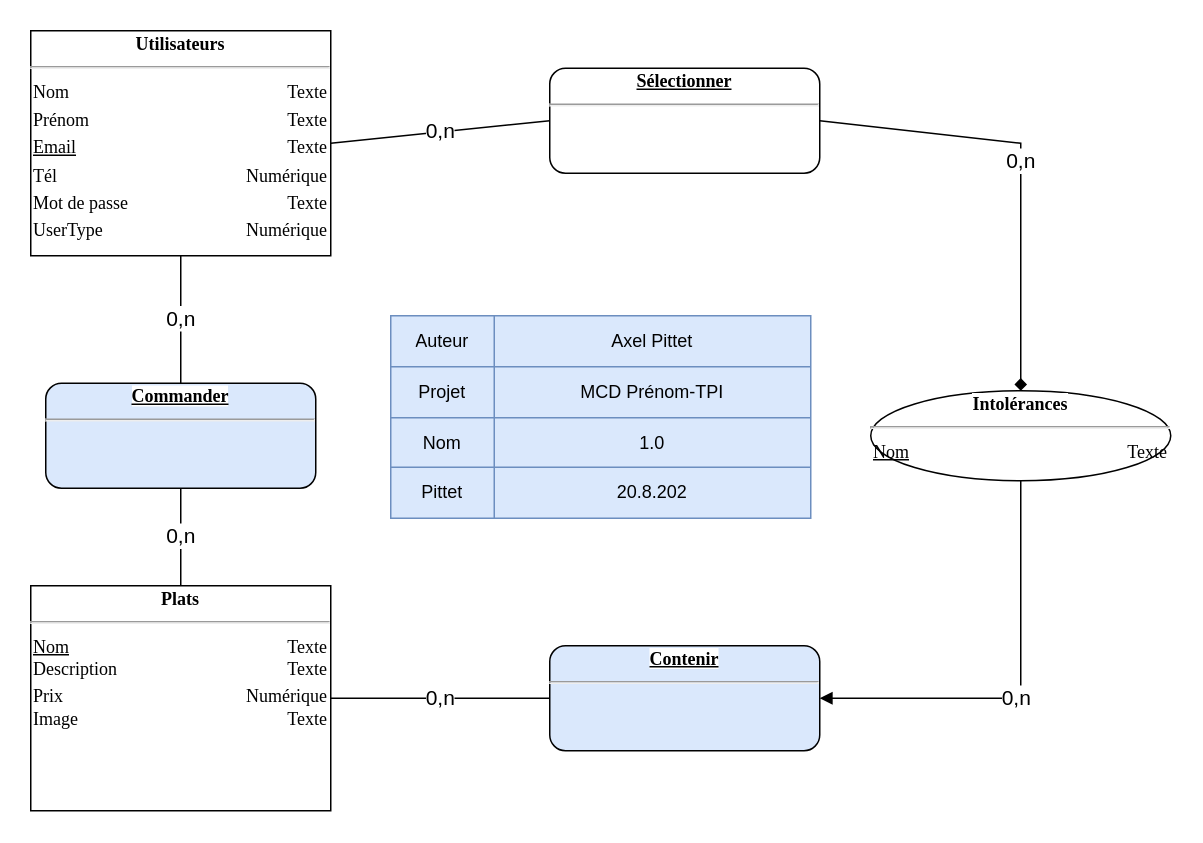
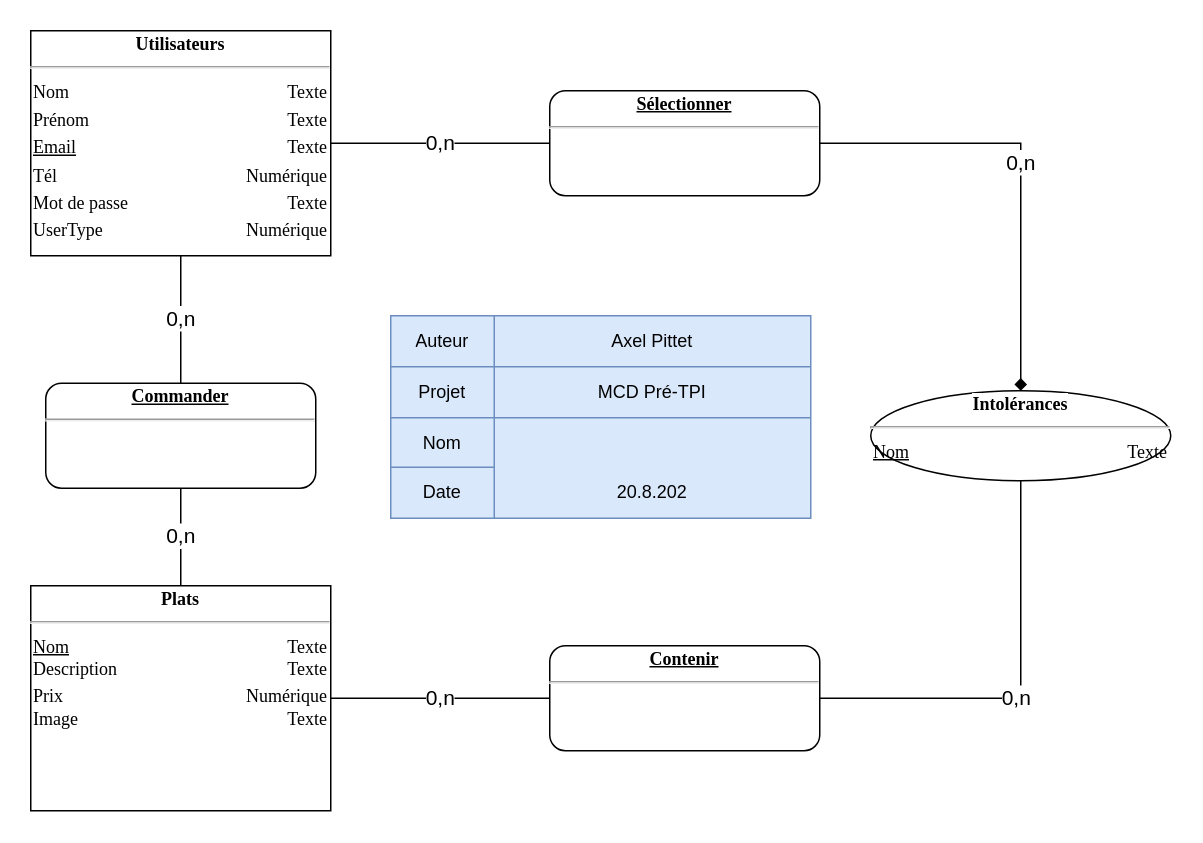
- <mxCell id="6" value="&lt;div style=&quot;box-sizing: border-box ; width: 100% ; padding: 2px&quot;&gt;&lt;span style=&quot;background-color: rgb(255 , 255 , 255)&quot;&gt;&lt;b&gt;&lt;u&gt;Sélectionner&lt;/u&gt;&lt;/b&gt;&lt;/span&gt;&lt;/div&gt;&lt;hr&gt;" style="verticalAlign=top;align=center;overflow=fill;html=1;rounded=1;shadow=0;comic=0;labelBackgroundColor=none;strokeColor=#000000;strokeWidth=1;fillColor=#ffffff;fontFamily=Verdana;fontSize=12;fontColor=#000000;" parent="1" vertex="1"><mxGeometry x="366" y="45" width="180" height="70" as="geometry" /></mxCell>
+ <mxCell id="6" value="&lt;div style=&quot;box-sizing: border-box ; width: 100% ; padding: 2px&quot;&gt;&lt;span style=&quot;background-color: rgb(255 , 255 , 255)&quot;&gt;&lt;b&gt;&lt;u&gt;Sélectionner&lt;/u&gt;&lt;/b&gt;&lt;/span&gt;&lt;/div&gt;&lt;hr&gt;" style="verticalAlign=top;align=center;overflow=fill;html=1;rounded=1;shadow=0;comic=0;labelBackgroundColor=none;strokeColor=#000000;strokeWidth=1;fillColor=#ffffff;fontFamily=Verdana;fontSize=12;fontColor=#000000;" parent="1" vertex="1"><mxGeometry x="366" y="60" width="180" height="70" as="geometry" /></mxCell>
- <mxCell id="17" value="MCD Prénom-TPI" style="shape=partialRectangle;html=1;whiteSpace=wrap;connectable=0;fillColor=none;top=0;left=0;bottom=0;right=0;overflow=hidden;" parent="15" vertex="1"><mxGeometry x="69" width="211" height="34" as="geometry"><mxRectangle width="211" height="34" as="alternateBounds" /></mxGeometry></mxCell>
+ <mxCell id="17" value="MCD Pré-TPI" style="shape=partialRectangle;html=1;whiteSpace=wrap;connectable=0;fillColor=none;top=0;left=0;bottom=0;right=0;overflow=hidden;" parent="15" vertex="1"><mxGeometry x="69" width="211" height="34" as="geometry"><mxRectangle width="211" height="34" as="alternateBounds" /></mxGeometry></mxCell>
- <mxCell id="24" value="&lt;div style=&quot;box-sizing: border-box ; width: 100% ; padding: 2px&quot;&gt;&lt;span style=&quot;background-color: rgb(255 , 255 , 255)&quot;&gt;&lt;b&gt;&lt;u&gt;Commander&lt;/u&gt;&lt;/b&gt;&lt;/span&gt;&lt;/div&gt;&lt;hr&gt;" style="verticalAlign=top;align=center;overflow=fill;html=1;rounded=1;shadow=0;comic=0;labelBackgroundColor=none;strokeColor=#000000;strokeWidth=1;fillColor=#dae8fc;fontFamily=Verdana;fontSize=12;fontColor=#000000;" parent="1" vertex="1"><mxGeometry x="30" y="255" width="180" height="70" as="geometry" /></mxCell>
+ <mxCell id="24" value="&lt;div style=&quot;box-sizing: border-box ; width: 100% ; padding: 2px&quot;&gt;&lt;span style=&quot;background-color: rgb(255 , 255 , 255)&quot;&gt;&lt;b&gt;&lt;u&gt;Commander&lt;/u&gt;&lt;/b&gt;&lt;/span&gt;&lt;/div&gt;&lt;hr&gt;" style="verticalAlign=top;align=center;overflow=fill;html=1;rounded=1;shadow=0;comic=0;labelBackgroundColor=none;strokeColor=#000000;strokeWidth=1;fillColor=#ffffff;fontFamily=Verdana;fontSize=12;fontColor=#000000;" parent="1" vertex="1"><mxGeometry x="30" y="255" width="180" height="70" as="geometry" /></mxCell>
- <mxCell id="20" value="1.0" style="shape=partialRectangle;html=1;whiteSpace=wrap;connectable=0;fillColor=none;top=0;left=0;bottom=0;right=0;overflow=hidden;" parent="18" vertex="1"><mxGeometry x="69" width="211" height="33" as="geometry"><mxRectangle width="211" height="33" as="alternateBounds" /></mxGeometry></mxCell>
- <mxCell id="22" value="Pittet" style="shape=partialRectangle;html=1;whiteSpace=wrap;connectable=0;fillColor=none;top=0;left=0;bottom=0;right=0;overflow=hidden;" parent="21" vertex="1"><mxGeometry width="69" height="34" as="geometry"><mxRectangle width="69" height="34" as="alternateBounds" /></mxGeometry></mxCell>
+ <mxCell id="22" value="Date" style="shape=partialRectangle;html=1;whiteSpace=wrap;connectable=0;fillColor=none;top=0;left=0;bottom=0;right=0;overflow=hidden;" parent="21" vertex="1"><mxGeometry width="69" height="34" as="geometry"><mxRectangle width="69" height="34" as="alternateBounds" /></mxGeometry></mxCell>
- <mxCell id="5" value="&lt;div style=&quot;box-sizing: border-box ; width: 100% ; padding: 2px&quot;&gt;&lt;span style=&quot;background-color: rgb(255 , 255 , 255)&quot;&gt;&lt;b&gt;&lt;u&gt;Contenir&lt;/u&gt;&lt;/b&gt;&lt;/span&gt;&lt;/div&gt;&lt;hr&gt;" style="verticalAlign=top;align=center;overflow=fill;html=1;rounded=1;shadow=0;comic=0;labelBackgroundColor=none;strokeColor=#000000;strokeWidth=1;fillColor=#dae8fc;fontFamily=Verdana;fontSize=12;fontColor=#000000;" parent="1" vertex="1"><mxGeometry x="366" y="430" width="180" height="70" as="geometry" /></mxCell>
+ <mxCell id="5" value="&lt;div style=&quot;box-sizing: border-box ; width: 100% ; padding: 2px&quot;&gt;&lt;span style=&quot;background-color: rgb(255 , 255 , 255)&quot;&gt;&lt;b&gt;&lt;u&gt;Contenir&lt;/u&gt;&lt;/b&gt;&lt;/span&gt;&lt;/div&gt;&lt;hr&gt;" style="verticalAlign=top;align=center;overflow=fill;html=1;rounded=1;shadow=0;comic=0;labelBackgroundColor=none;strokeColor=#000000;strokeWidth=1;fillColor=#ffffff;fontFamily=Verdana;fontSize=12;fontColor=#000000;" parent="1" vertex="1"><mxGeometry x="366" y="430" width="180" height="70" as="geometry" /></mxCell>
- <mxCell id="9" value="&lt;font style=&quot;font-size: 14px;&quot;&gt;0,n&lt;br&gt;&lt;/font&gt;" style="endArrow=block;html=1;rounded=0;entryX=1;entryY=0.5;entryDx=0;entryDy=0;exitX=0.5;exitY=1;exitDx=0;exitDy=0;" parent="1" source="4" target="5" edge="1"><mxGeometry x="0.064" width="50" height="50" relative="1" as="geometry"><mxPoint x="560" y="175" as="sourcePoint" /><mxPoint x="280" y="175" as="targetPoint" /><Array as="points"><mxPoint x="680" y="465" /></Array><mxPoint as="offset" /></mxGeometry></mxCell>
+ <mxCell id="9" value="&lt;font style=&quot;font-size: 14px;&quot;&gt;0,n&lt;br&gt;&lt;/font&gt;" style="endArrow=none;html=1;rounded=0;entryX=1;entryY=0.5;entryDx=0;entryDy=0;exitX=0.5;exitY=1;exitDx=0;exitDy=0;" parent="1" source="4" target="5" edge="1"><mxGeometry x="0.064" width="50" height="50" relative="1" as="geometry"><mxPoint x="560" y="175" as="sourcePoint" /><mxPoint x="280" y="175" as="targetPoint" /><Array as="points"><mxPoint x="680" y="465" /></Array><mxPoint as="offset" /></mxGeometry></mxCell>
